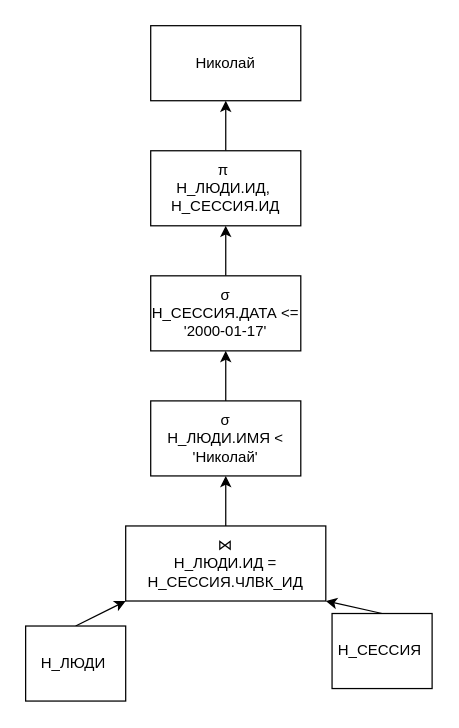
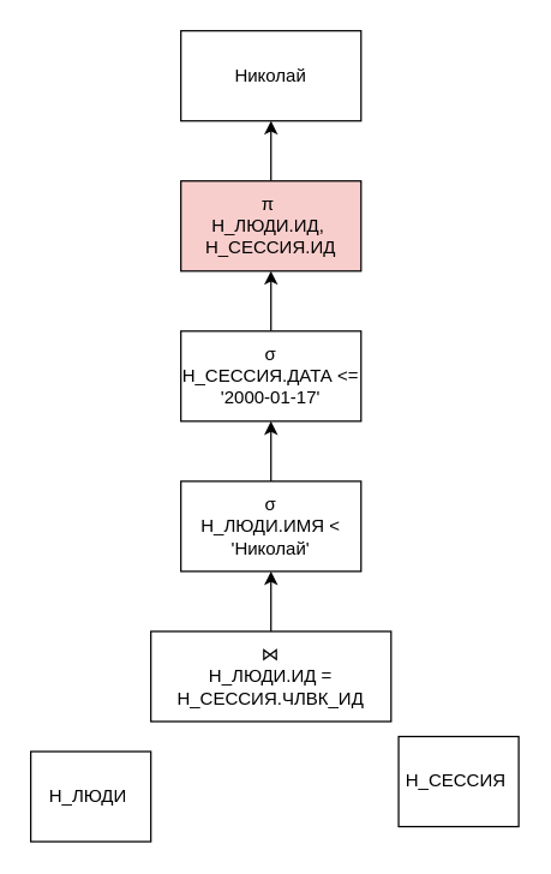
- <mxCell id="13" value="π&amp;nbsp;&lt;br&gt;Н_ЛЮДИ.ИД,&amp;nbsp;&lt;br&gt;Н_СЕССИЯ.ИД" style="rounded=0;whiteSpace=wrap;html=1;" parent="1" vertex="1"><mxGeometry x="120" y="120" width="120" height="60" as="geometry" /></mxCell>
+ <mxCell id="13" value="π&amp;nbsp;&lt;br&gt;Н_ЛЮДИ.ИД,&amp;nbsp;&lt;br&gt;Н_СЕССИЯ.ИД" style="rounded=0;whiteSpace=wrap;html=1;fillColor=#f8cecc;" parent="1" vertex="1"><mxGeometry x="120" y="120" width="120" height="60" as="geometry" /></mxCell>
- <mxCell id="4" style="rounded=0;orthogonalLoop=1;jettySize=auto;html=1;exitX=0.5;exitY=0;exitDx=0;exitDy=0;entryX=1;entryY=1;entryDx=0;entryDy=0;" parent="1" source="5" target="7" edge="1"><mxGeometry relative="1" as="geometry" /></mxCell>
- <mxCell id="2" style="rounded=0;orthogonalLoop=1;jettySize=auto;html=1;exitX=0.5;exitY=0;exitDx=0;exitDy=0;entryX=0;entryY=1;entryDx=0;entryDy=0;" parent="1" source="3" target="7" edge="1"><mxGeometry relative="1" as="geometry" /></mxCell>
